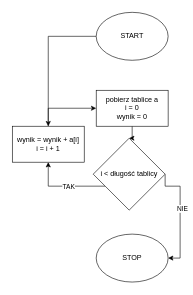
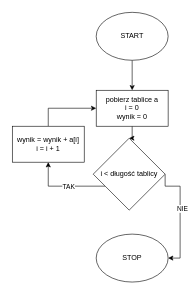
- <mxCell id="2" style="edgeStyle=orthogonalEdgeStyle;rounded=0;orthogonalLoop=1;jettySize=auto;html=1;" edge="1" parent="1" source="3" target="12"><mxGeometry relative="1" as="geometry" /></mxCell>
+ <mxCell id="2" style="edgeStyle=orthogonalEdgeStyle;rounded=0;orthogonalLoop=1;jettySize=auto;html=1;entryX=0.5;entryY=0;entryDx=0;entryDy=0;" edge="1" parent="1" source="3" target="5"><mxGeometry relative="1" as="geometry" /></mxCell>
